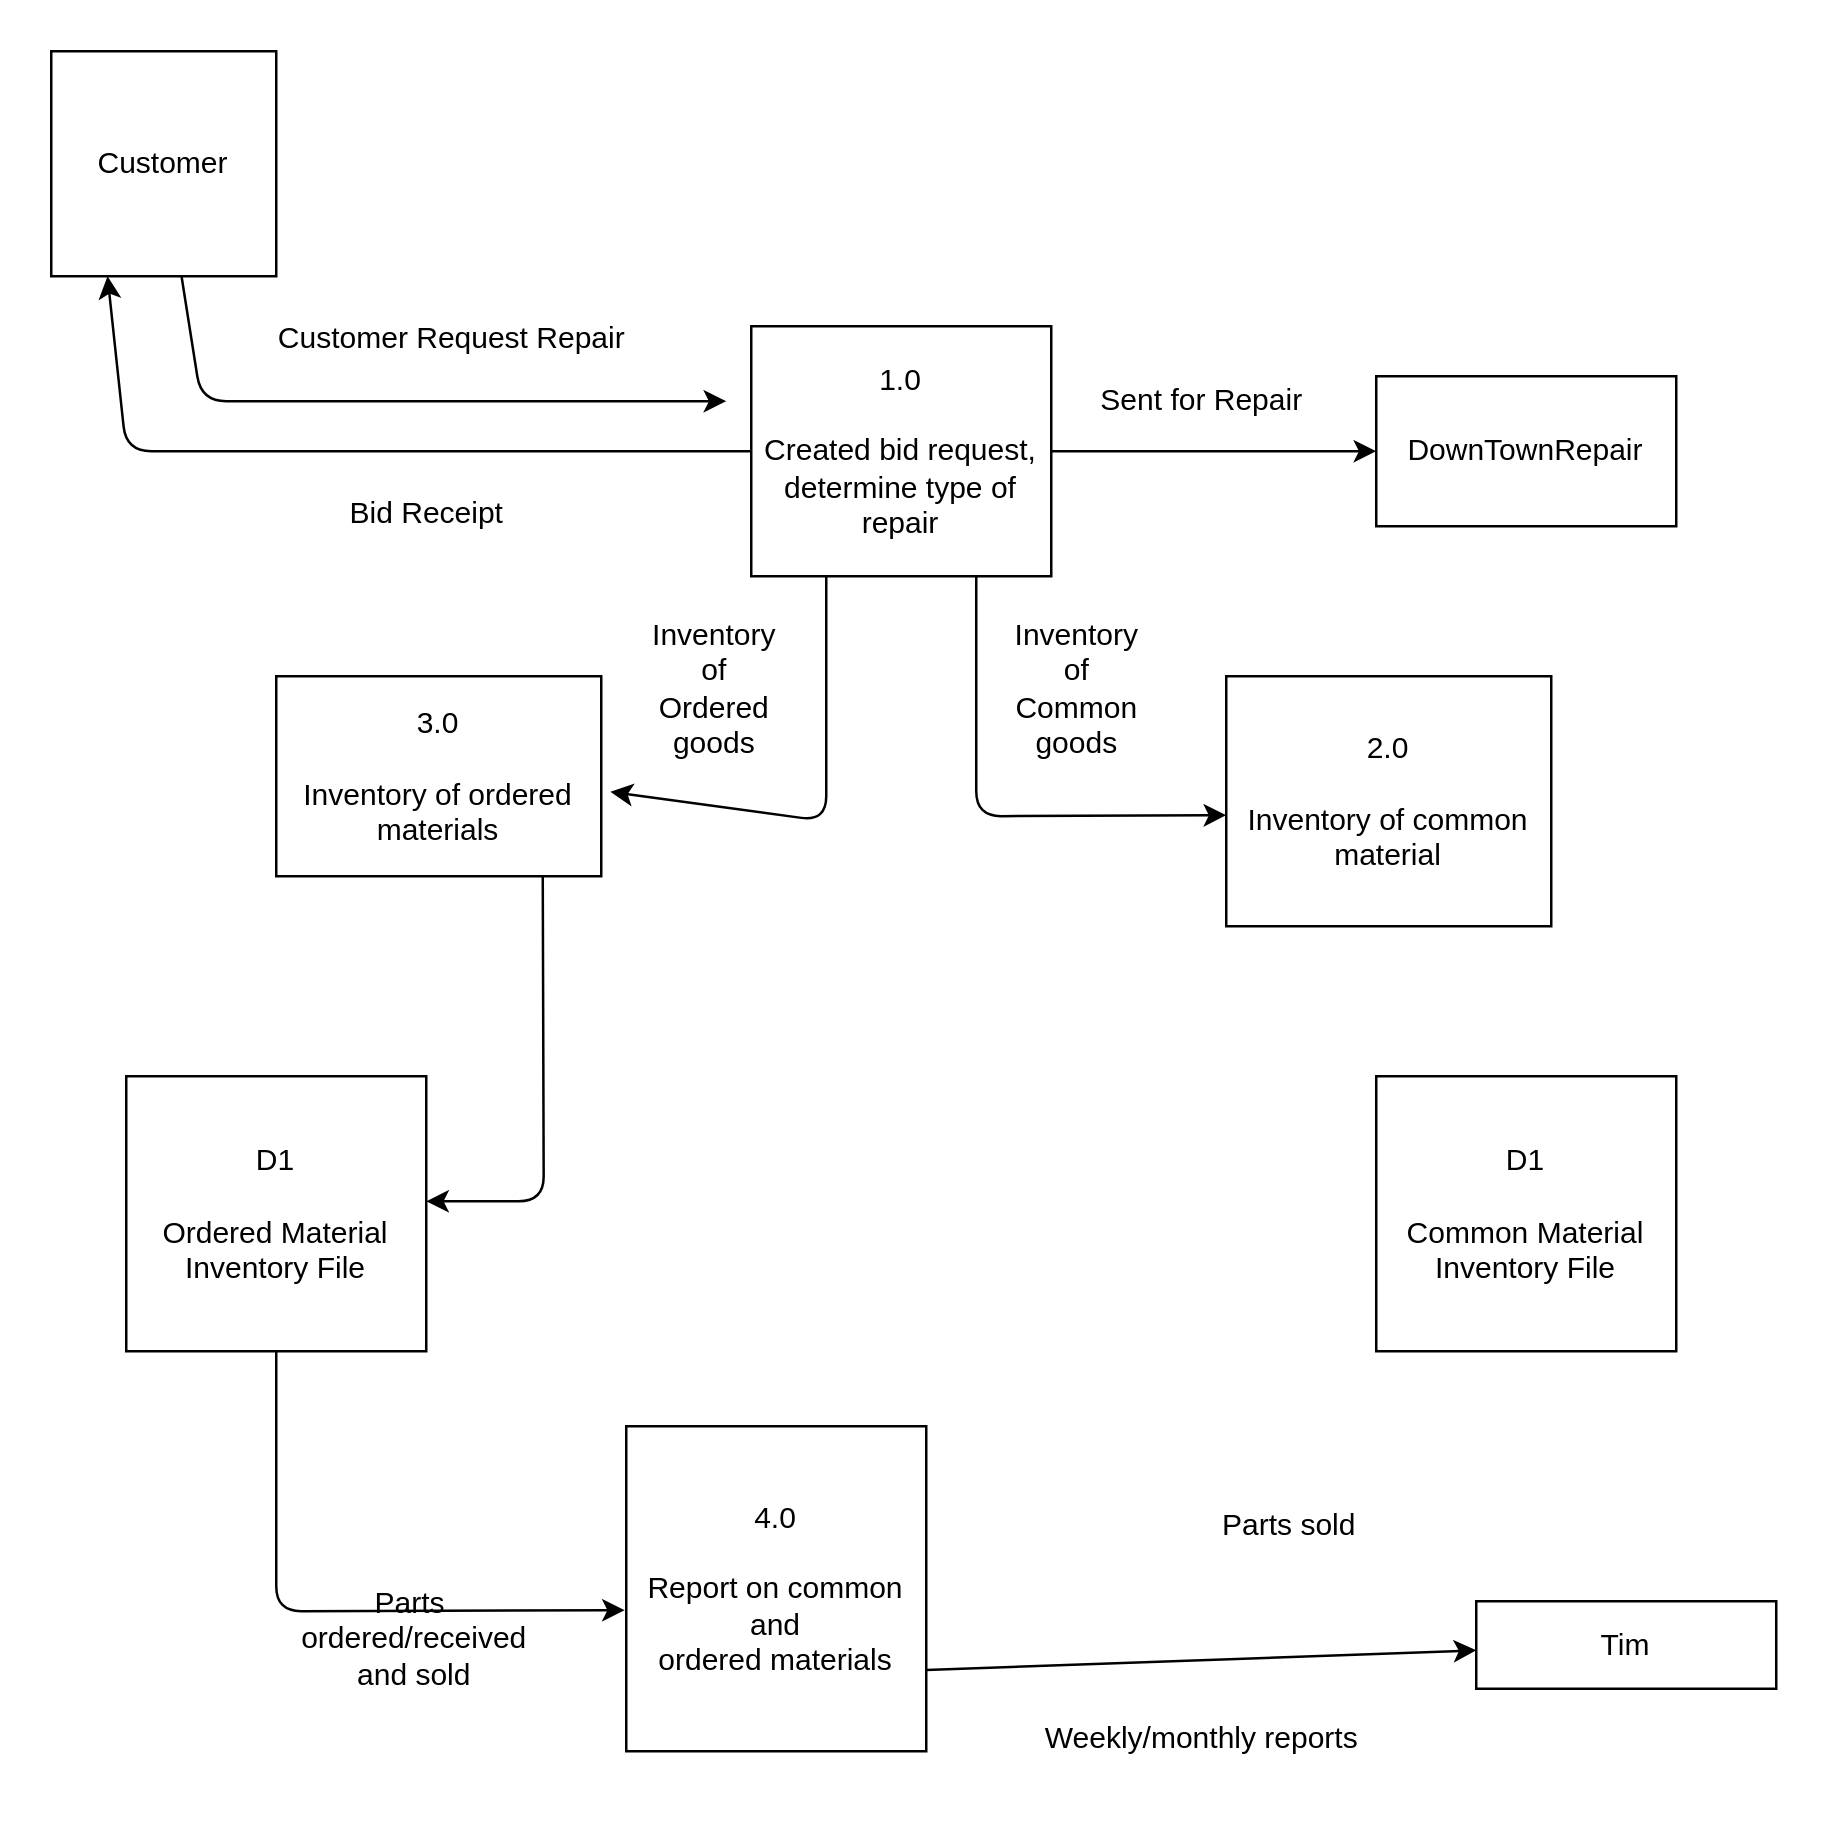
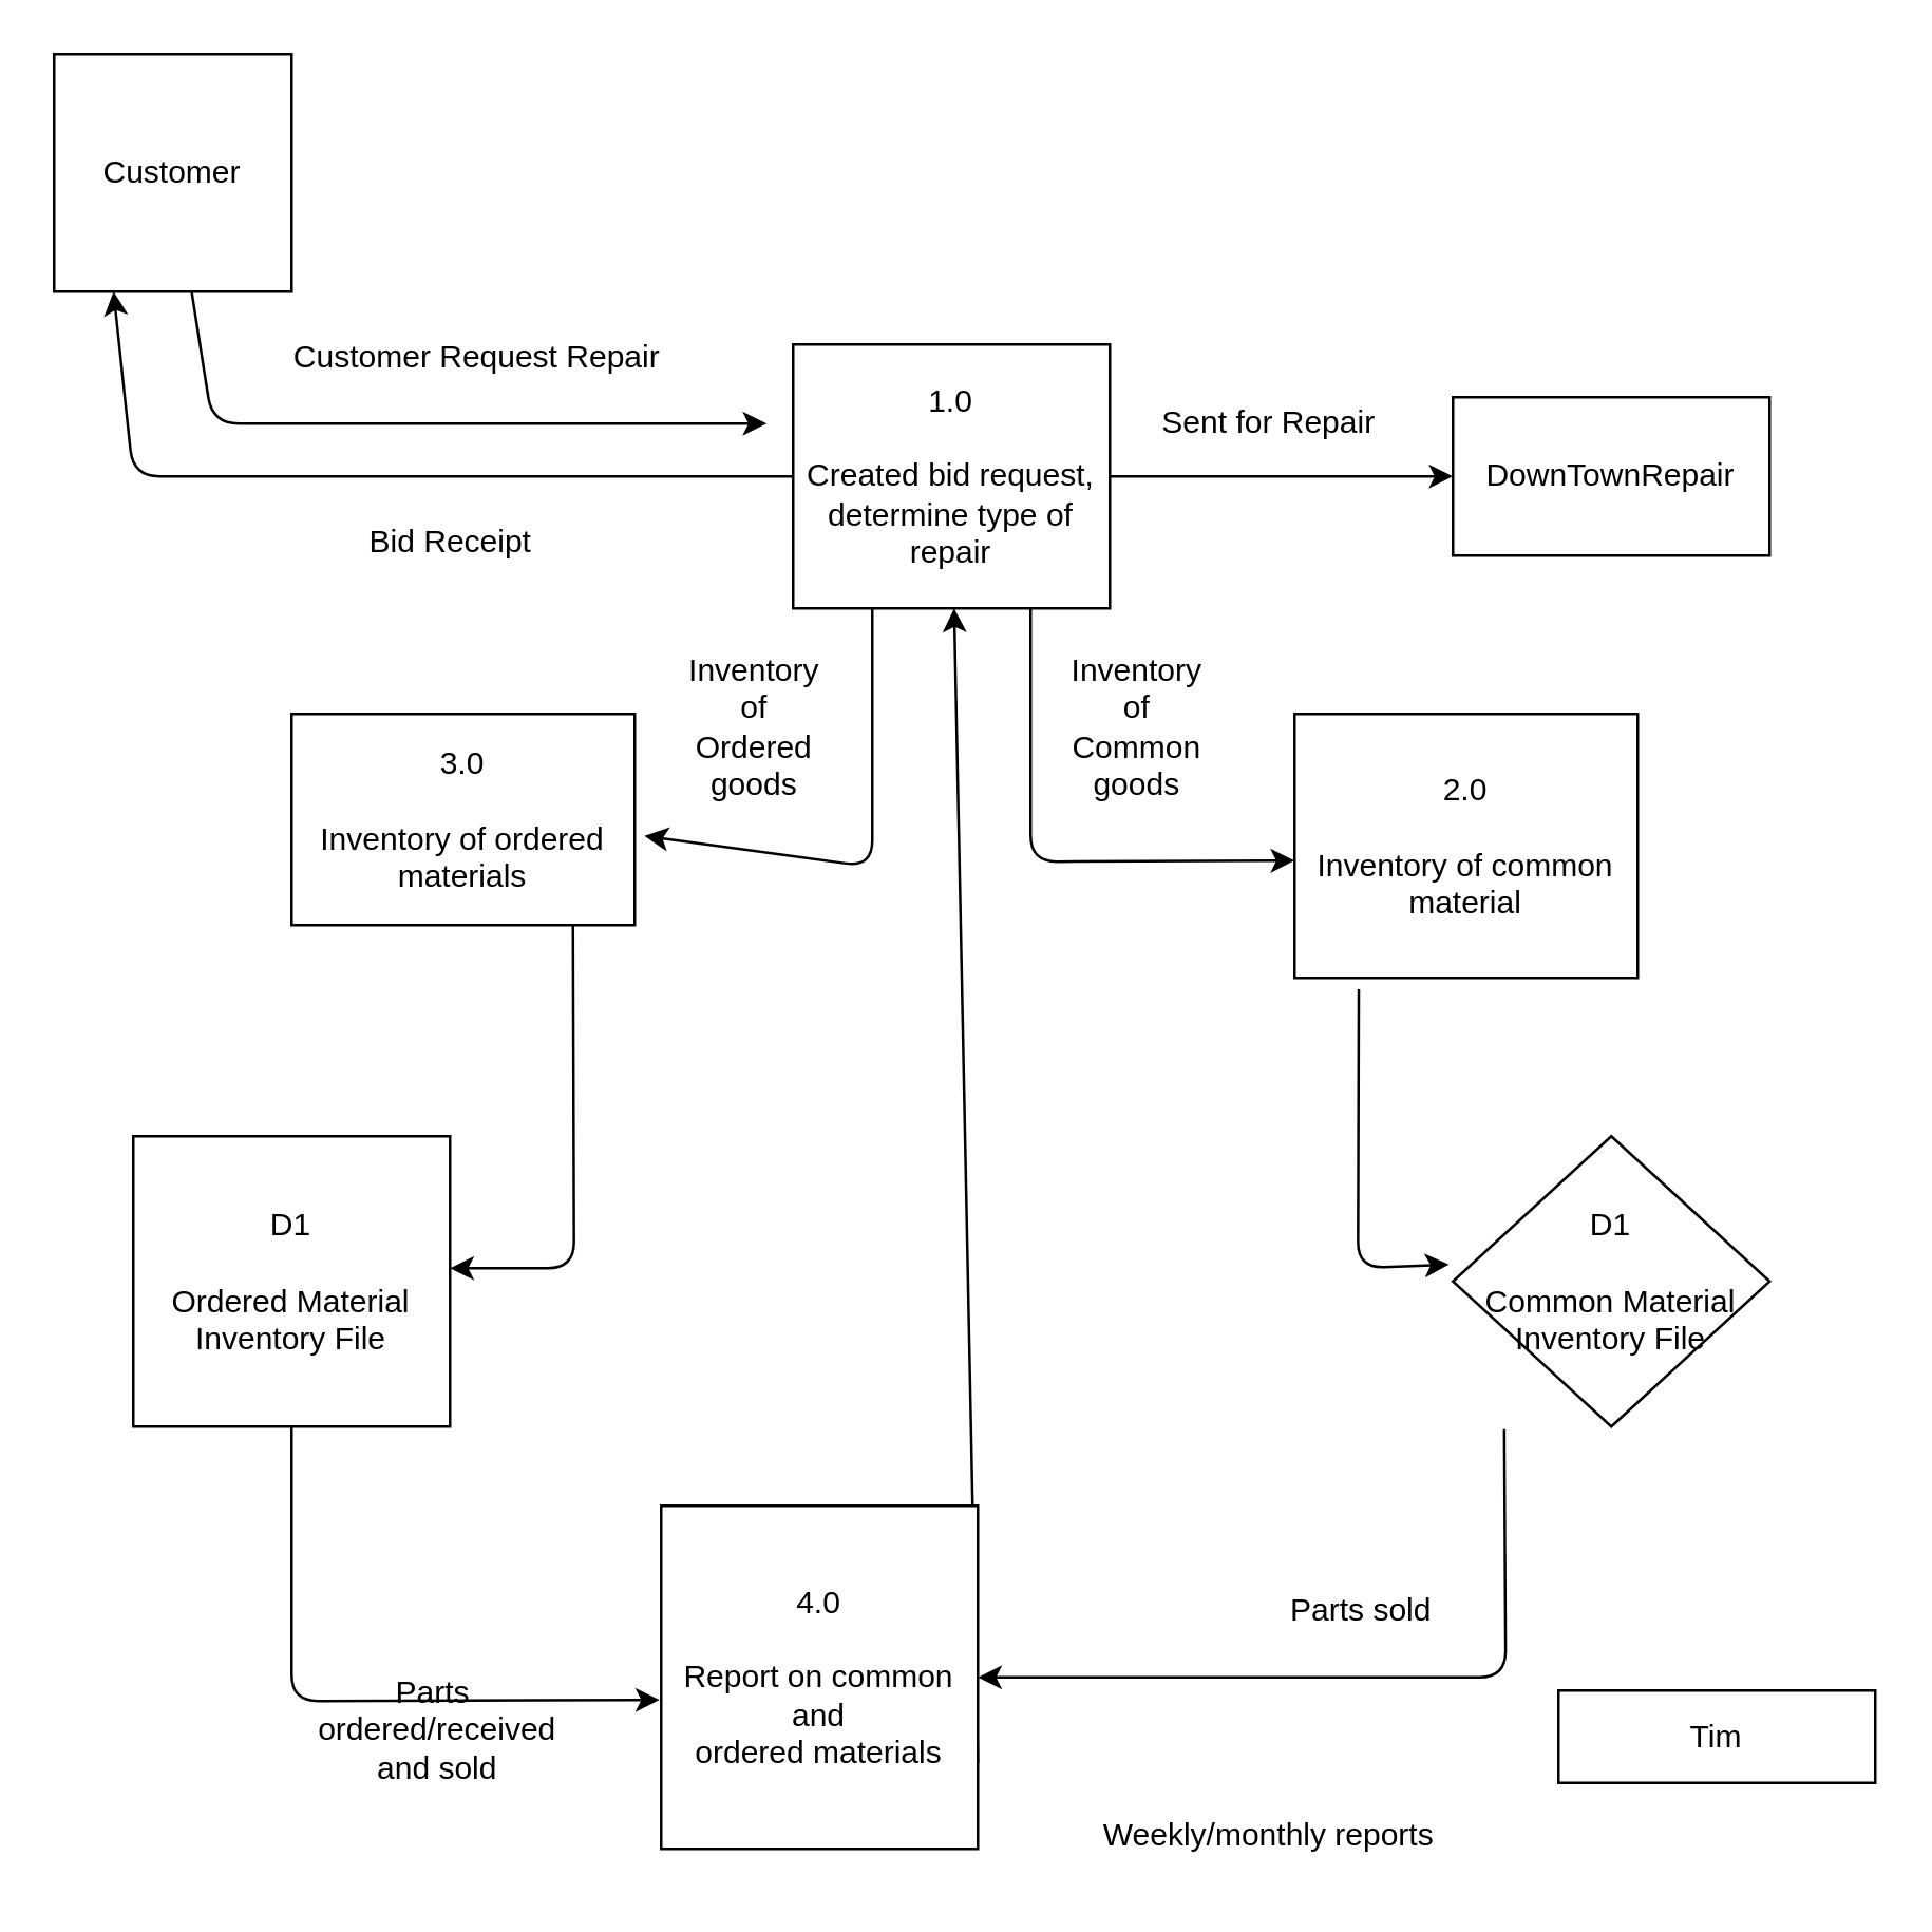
+ <mxCell id="13" value="" style="edgeStyle=none;html=1;exitX=0.187;exitY=1.043;exitDx=0;exitDy=0;exitPerimeter=0;entryX=-0.013;entryY=0.442;entryDx=0;entryDy=0;entryPerimeter=0;" edge="1" parent="1" source="14" target="21"><mxGeometry relative="1" as="geometry"><mxPoint x="540" y="480" as="targetPoint" /><Array as="points"><mxPoint x="514" y="480" /></Array></mxGeometry></mxCell>
- <mxCell id="21" value="D1&lt;br&gt;&lt;br&gt;Common Material&lt;br&gt;Inventory File" style="whiteSpace=wrap;html=1;rounded=0;" vertex="1" parent="1"><mxGeometry x="550" y="430" width="120" height="110" as="geometry" /></mxCell>
+ <mxCell id="21" value="D1&lt;br&gt;&lt;br&gt;Common Material&lt;br&gt;Inventory File" style="rhombus;whiteSpace=wrap;html=1;" vertex="1" parent="1"><mxGeometry x="550" y="430" width="120" height="110" as="geometry" /></mxCell>
+ <mxCell id="20" value="" style="edgeStyle=none;html=1;entryX=1;entryY=0.5;entryDx=0;entryDy=0;exitX=0.162;exitY=1.009;exitDx=0;exitDy=0;exitPerimeter=0;" edge="1" parent="1" source="21" target="18"><mxGeometry relative="1" as="geometry"><Array as="points"><mxPoint x="570" y="635" /></Array></mxGeometry></mxCell>
- <mxCell id="17" value="" style="edgeStyle=none;html=1;exitX=1;exitY=0.75;exitDx=0;exitDy=0;" edge="1" parent="1" source="18" target="19"><mxGeometry relative="1" as="geometry" /></mxCell>
+ <mxCell id="17" value="" style="edgeStyle=none;html=1;exitX=1;exitY=0.75;exitDx=0;exitDy=0;" edge="1" parent="1" source="18" target="10"><mxGeometry relative="1" as="geometry" /></mxCell>
